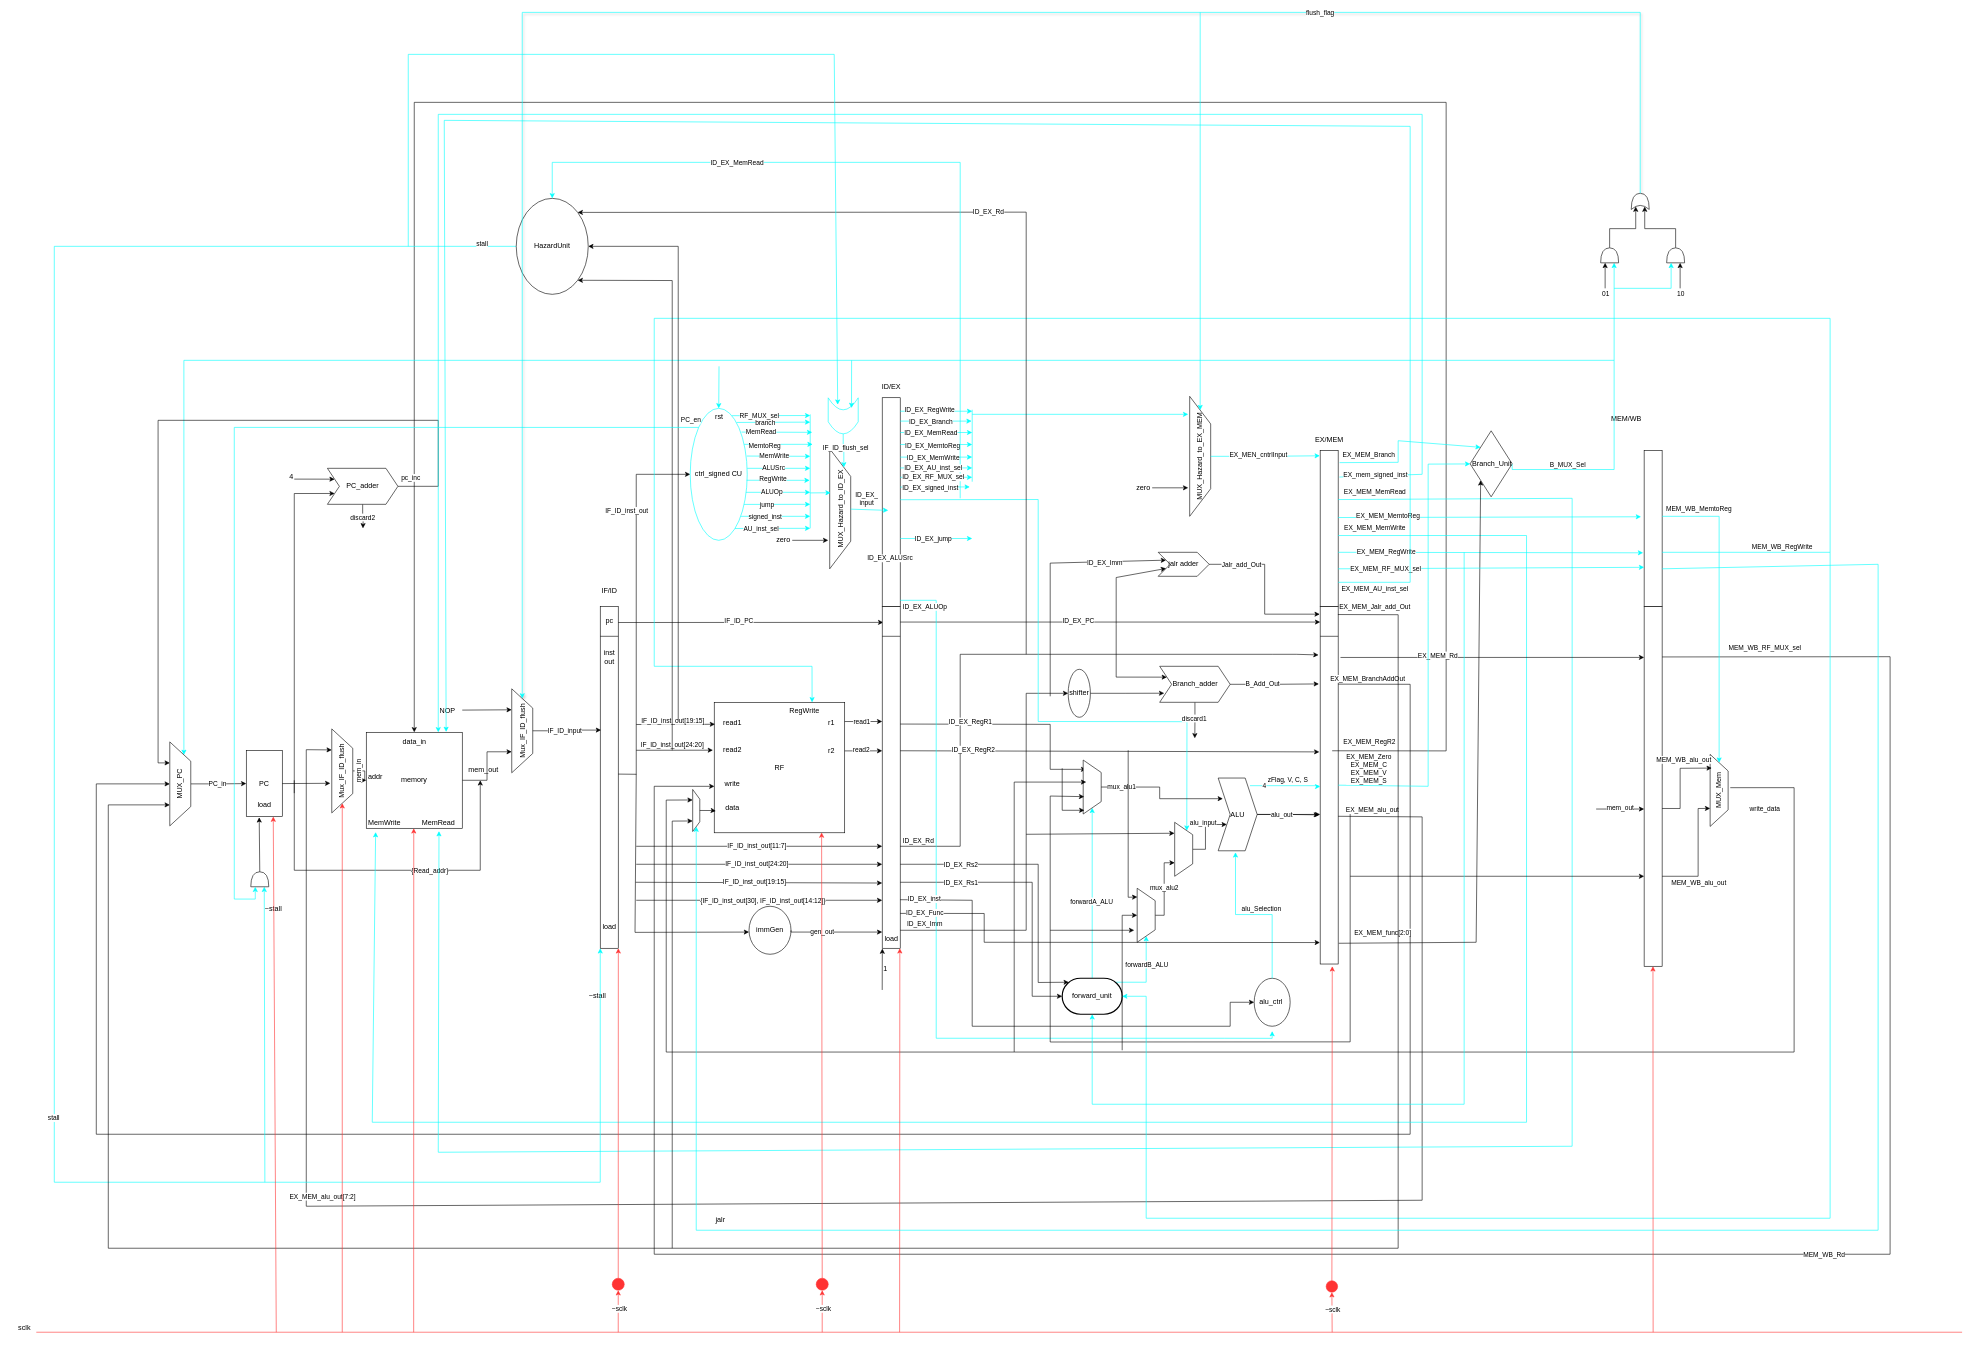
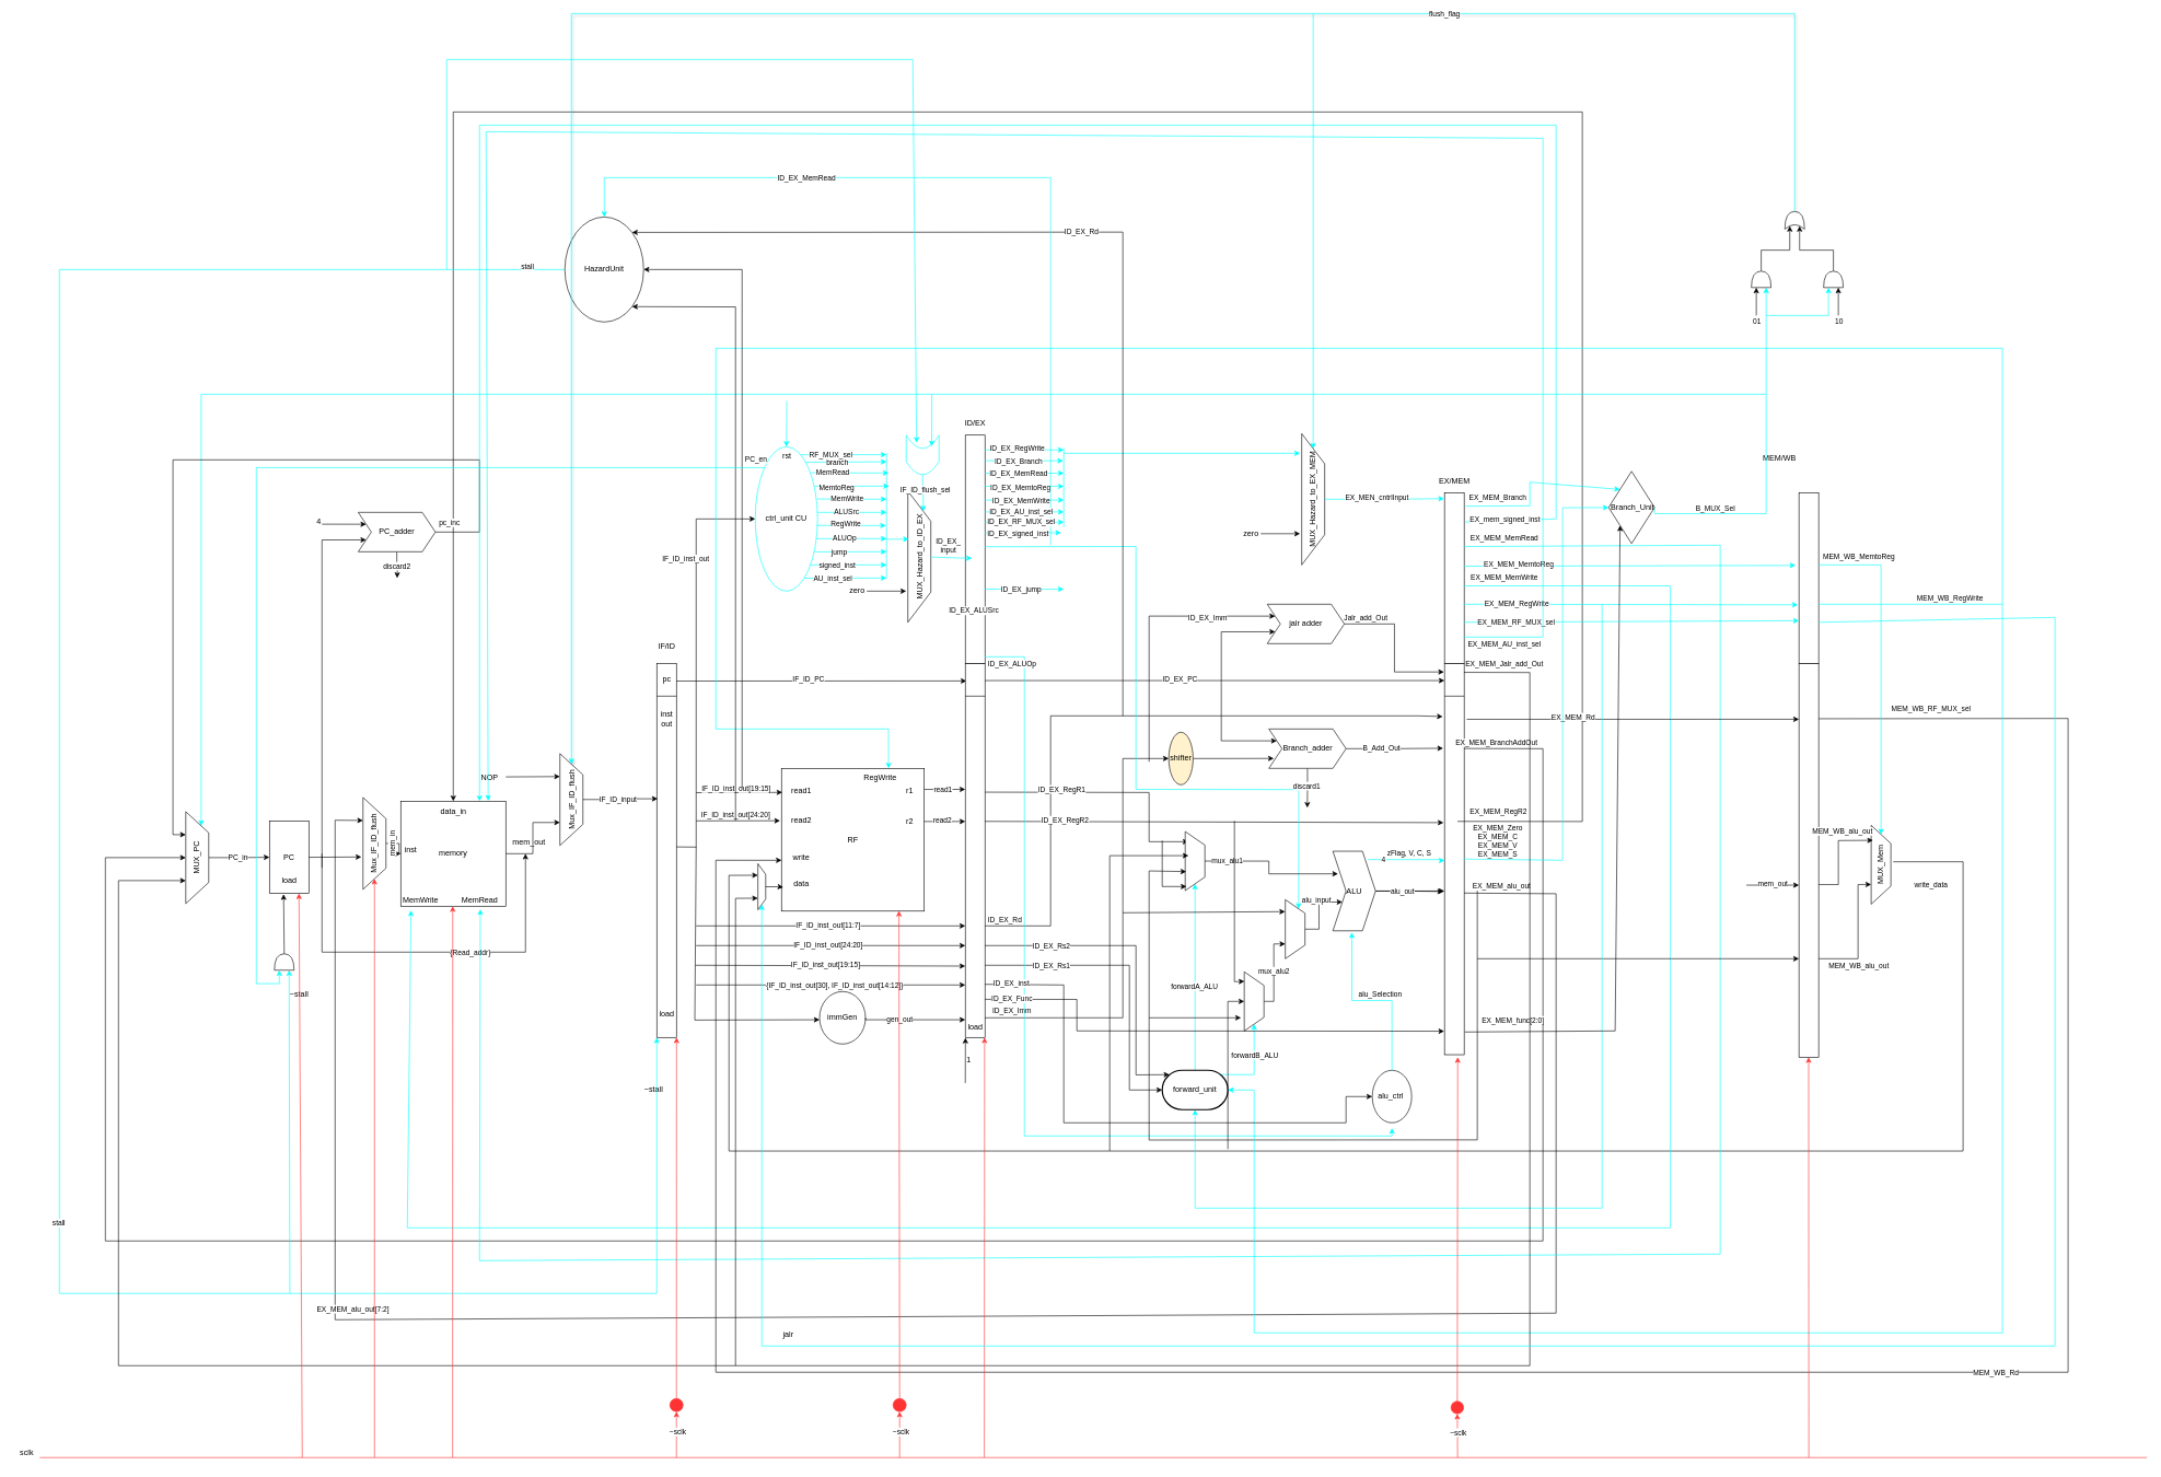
- <mxCell id="241" value="ctrl_signed CU" style="ellipse;whiteSpace=wrap;html=1;strokeColor=#00FFFF;" parent="240" vertex="1"><mxGeometry width="95" height="220" as="geometry" /></mxCell>
+ <mxCell id="241" value="ctrl_unit CU" style="ellipse;whiteSpace=wrap;html=1;strokeColor=#00FFFF;" parent="240" vertex="1"><mxGeometry width="95" height="220" as="geometry" /></mxCell>
- <mxCell id="119" value="jalr adder" style="shape=step;perimeter=stepPerimeter;whiteSpace=wrap;html=1;fixedSize=1;" parent="115" vertex="1"><mxGeometry x="50" y="172.33" width="85" height="40" as="geometry" /></mxCell>
+ <mxCell id="119" value="jalr adder" style="shape=step;perimeter=stepPerimeter;whiteSpace=wrap;html=1;fixedSize=1;" parent="115" vertex="1"><mxGeometry x="50" y="172.33" width="117.5" height="60" as="geometry" /></mxCell>
- <mxCell id="129" value="shifter" style="ellipse;whiteSpace=wrap;html=1;" parent="1" vertex="1"><mxGeometry x="1780" y="1115" width="37" height="80" as="geometry" /></mxCell>
+ <mxCell id="129" value="shifter" style="ellipse;whiteSpace=wrap;html=1;fillColor=#fff2cc;" parent="1" vertex="1"><mxGeometry x="1780" y="1115" width="37" height="80" as="geometry" /></mxCell>
- <mxCell id="326" value="addr" style="text;html=1;align=center;verticalAlign=middle;resizable=0;points=[];autosize=1;strokeColor=none;fillColor=none;" vertex="1" parent="1"><mxGeometry x="600" y="1280" width="50" height="30" as="geometry" /></mxCell>
+ <mxCell id="326" value="inst" style="text;html=1;align=center;verticalAlign=middle;resizable=0;points=[];autosize=1;strokeColor=none;fillColor=none;" vertex="1" parent="1"><mxGeometry x="600" y="1280" width="50" height="30" as="geometry" /></mxCell>
